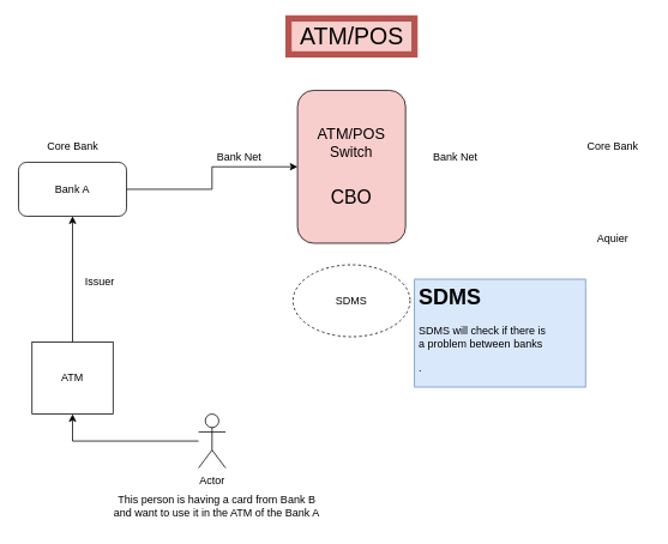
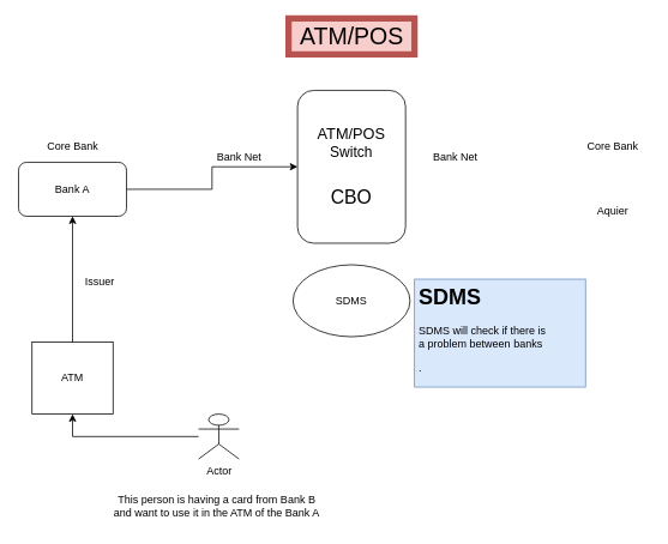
- <mxCell id="2" value="&lt;font style=&quot;font-size: 17px;&quot;&gt;ATM/POS&lt;br&gt;&lt;/font&gt;&lt;font style=&quot;font-size: 16px;&quot;&gt;Switch&lt;br&gt;&lt;/font&gt;&lt;br&gt;&lt;br&gt;&lt;font style=&quot;font-size: 21px;&quot;&gt;CBO&lt;/font&gt;" style="rounded=1;whiteSpace=wrap;html=1;fillColor=#f8cecc;" parent="1" vertex="1"><mxGeometry x="330" y="100" width="120" height="170" as="geometry" /></mxCell>
+ <mxCell id="2" value="&lt;font style=&quot;font-size: 17px;&quot;&gt;ATM/POS&lt;br&gt;&lt;/font&gt;&lt;font style=&quot;font-size: 16px;&quot;&gt;Switch&lt;br&gt;&lt;/font&gt;&lt;br&gt;&lt;br&gt;&lt;font style=&quot;font-size: 21px;&quot;&gt;CBO&lt;/font&gt;" style="rounded=1;whiteSpace=wrap;html=1;" parent="1" vertex="1"><mxGeometry x="330" y="100" width="120" height="170" as="geometry" /></mxCell>
- <mxCell id="13" value="Aquier" style="text;html=1;align=center;verticalAlign=middle;resizable=0;points=[];autosize=1;strokeColor=none;fillColor=none;" parent="1" vertex="1"><mxGeometry x="650" y="250" width="60" height="30" as="geometry" /></mxCell>
+ <mxCell id="13" value="Aquier" style="text;html=1;align=center;verticalAlign=middle;resizable=0;points=[];autosize=1;strokeColor=none;fillColor=none;" parent="1" vertex="1"><mxGeometry x="650" y="220" width="60" height="30" as="geometry" /></mxCell>
- <mxCell id="3" value="SDMS" style="ellipse;whiteSpace=wrap;html=1;dashed=1;" parent="1" vertex="1"><mxGeometry x="325" y="294" width="130" height="80" as="geometry" /></mxCell>
+ <mxCell id="3" value="SDMS" style="ellipse;whiteSpace=wrap;html=1;" parent="1" vertex="1"><mxGeometry x="325" y="294" width="130" height="80" as="geometry" /></mxCell>
- <mxCell id="15" value="Actor" style="shape=umlActor;verticalLabelPosition=bottom;verticalAlign=top;html=1;outlineConnect=0;" parent="1" vertex="1"><mxGeometry x="220" y="460" width="30" height="60" as="geometry" /></mxCell>
+ <mxCell id="15" value="Actor" style="shape=umlActor;verticalLabelPosition=bottom;verticalAlign=top;html=1;outlineConnect=0;" parent="1" vertex="1"><mxGeometry x="220" y="460" width="45" height="50" as="geometry" /></mxCell>
